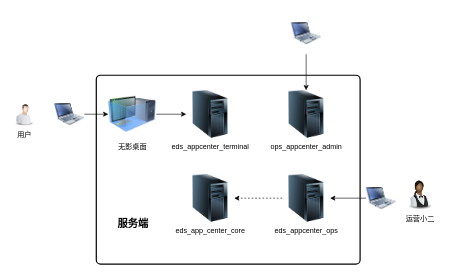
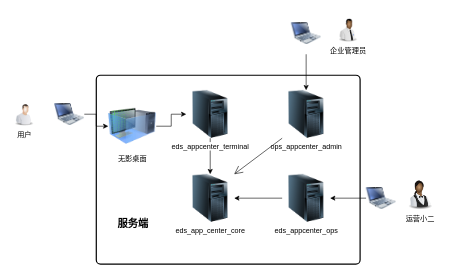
+ <mxCell id="16" value="企业管理员" style="image;html=1;image=img/lib/clip_art/people/Tech_Man_Black_128x128.png" vertex="1" parent="1"><mxGeometry x="550" y="30" width="60" height="40" as="geometry" /></mxCell>
- <mxCell id="4" value="无影桌面" style="image;html=1;image=img/lib/clip_art/computers/Virtual_Machine_128x128.png" vertex="1" parent="1"><mxGeometry x="180" y="150" width="80" height="80" as="geometry" /></mxCell>
+ <mxCell id="4" value="无影桌面" style="image;html=1;image=img/lib/clip_art/computers/Virtual_Machine_128x128.png" vertex="1" parent="1"><mxGeometry x="180" y="170" width="80" height="80" as="geometry" /></mxCell>
+ <mxCell id="20" value="" style="endArrow=open;endFill=1;endSize=12;html=1;rounded=0;exitX=0;exitY=1;exitDx=0;exitDy=0;entryX=1;entryY=0;entryDx=0;entryDy=0;" edge="1" parent="1" source="6" target="9"><mxGeometry width="160" relative="1" as="geometry"><mxPoint x="110" y="490" as="sourcePoint" /><mxPoint x="270" y="490" as="targetPoint" /></mxGeometry></mxCell>
+ <mxCell id="10" value="" style="edgeStyle=orthogonalEdgeStyle;rounded=0;orthogonalLoop=1;jettySize=auto;html=1;" edge="1" parent="1" source="11" target="9"><mxGeometry relative="1" as="geometry" /></mxCell>
- <mxCell id="7" value="" style="edgeStyle=orthogonalEdgeStyle;rounded=0;orthogonalLoop=1;jettySize=auto;html=1;dashed=1;" edge="1" parent="1" source="8" target="9"><mxGeometry relative="1" as="geometry" /></mxCell>
+ <mxCell id="7" value="" style="edgeStyle=orthogonalEdgeStyle;rounded=0;orthogonalLoop=1;jettySize=auto;html=1;" edge="1" parent="1" source="8" target="9"><mxGeometry relative="1" as="geometry" /></mxCell>
